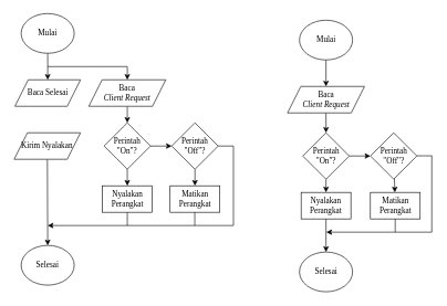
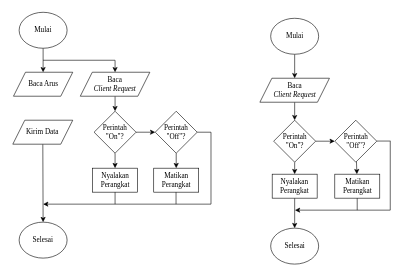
- <mxCell id="7" value="&lt;font face=&quot;Times New Roman&quot;&gt;Baca Selesai&lt;/font&gt;" style="shape=parallelogram;perimeter=parallelogramPerimeter;whiteSpace=wrap;html=1;fixedSize=1;" vertex="1" parent="1"><mxGeometry x="21.56" y="120" width="98.89" height="40" as="geometry" /></mxCell>
+ <mxCell id="7" value="&lt;font face=&quot;Times New Roman&quot;&gt;Baca Arus&lt;/font&gt;" style="shape=parallelogram;perimeter=parallelogramPerimeter;whiteSpace=wrap;html=1;fixedSize=1;" vertex="1" parent="1"><mxGeometry x="21.56" y="120" width="98.89" height="40" as="geometry" /></mxCell>
- <mxCell id="9" value="&lt;font face=&quot;Times New Roman&quot;&gt;Kirim Nyalakan&lt;/font&gt;" style="shape=parallelogram;perimeter=parallelogramPerimeter;whiteSpace=wrap;html=1;fixedSize=1;" vertex="1" parent="1"><mxGeometry x="20.45" y="200" width="100" height="40" as="geometry" /></mxCell>
+ <mxCell id="9" value="&lt;font face=&quot;Times New Roman&quot;&gt;Kirim Data&lt;/font&gt;" style="shape=parallelogram;perimeter=parallelogramPerimeter;whiteSpace=wrap;html=1;fixedSize=1;" vertex="1" parent="1"><mxGeometry x="20.45" y="200" width="100" height="40" as="geometry" /></mxCell>
